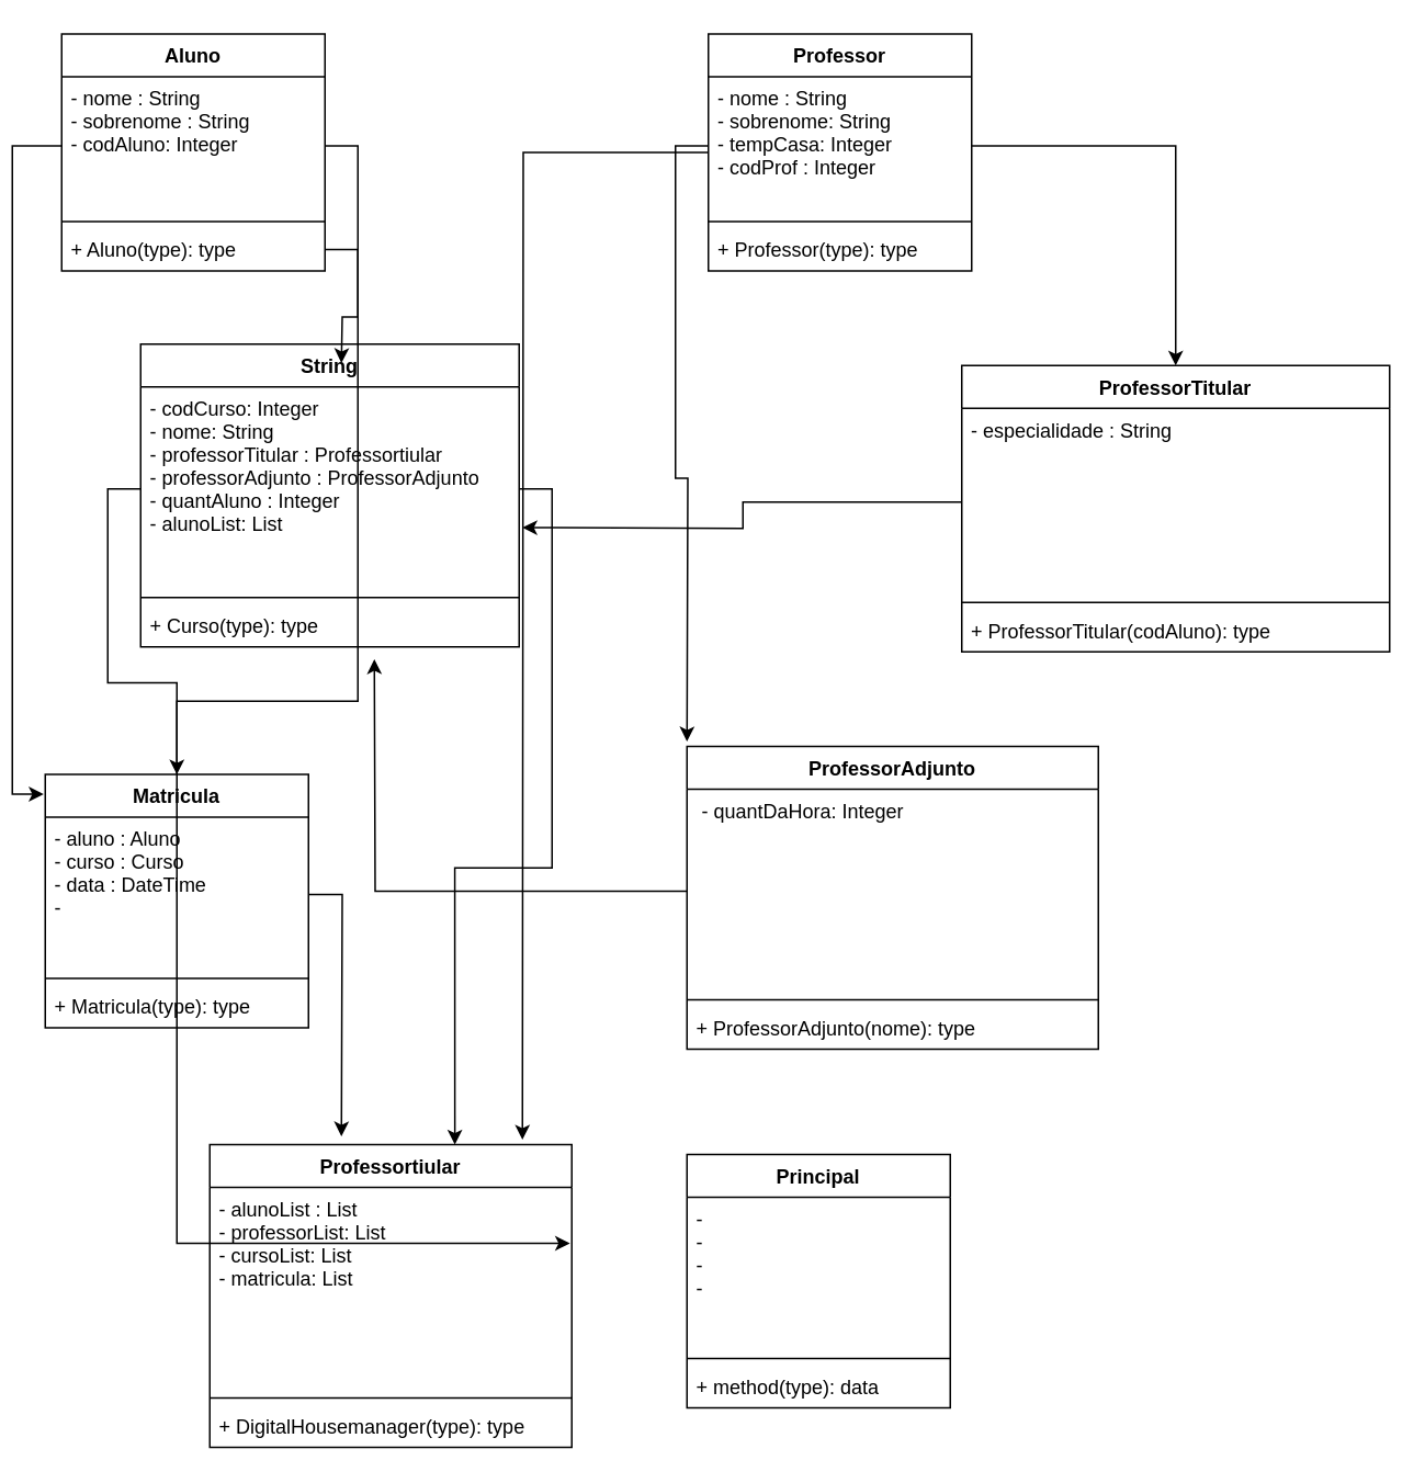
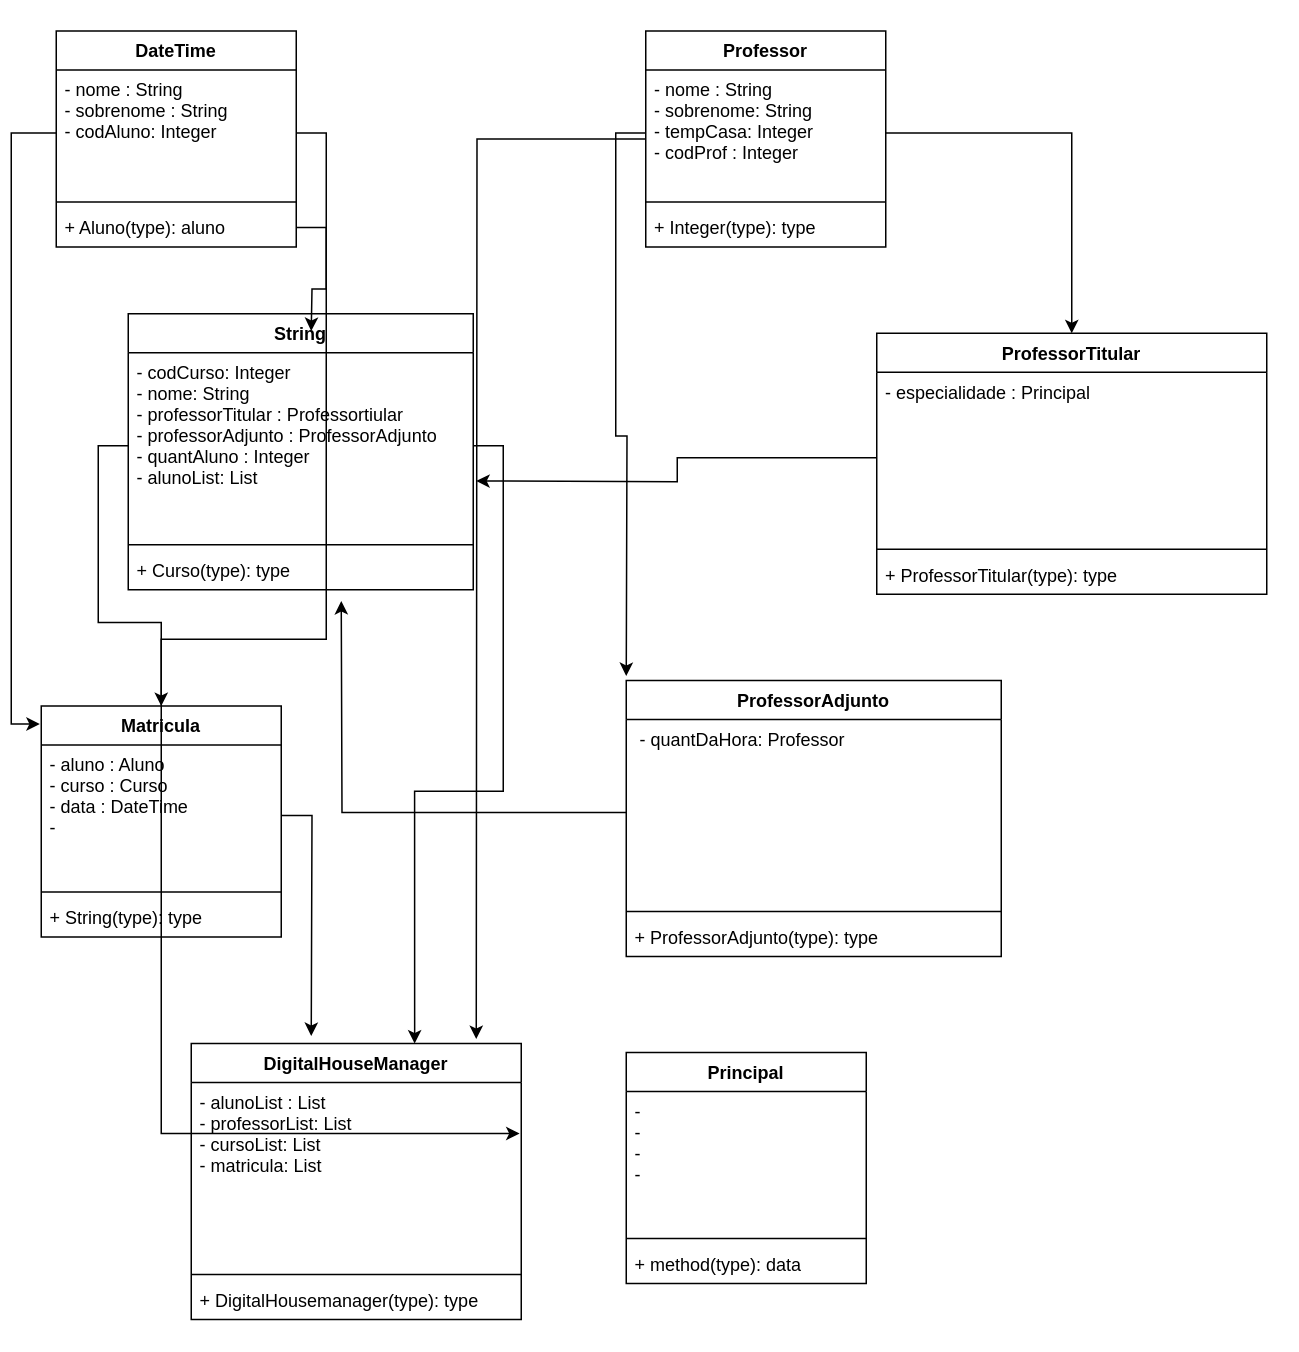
- <mxCell id="2" value="Aluno" style="swimlane;fontStyle=1;align=center;verticalAlign=top;childLayout=stackLayout;horizontal=1;startSize=26;horizontalStack=0;resizeParent=1;resizeParentMax=0;resizeLast=0;collapsible=1;marginBottom=0;" vertex="1" parent="1"><mxGeometry x="30" y="20" width="160" height="144" as="geometry" /></mxCell>
+ <mxCell id="2" value="DateTime" style="swimlane;fontStyle=1;align=center;verticalAlign=top;childLayout=stackLayout;horizontal=1;startSize=26;horizontalStack=0;resizeParent=1;resizeParentMax=0;resizeLast=0;collapsible=1;marginBottom=0;" vertex="1" parent="1"><mxGeometry x="30" y="20" width="160" height="144" as="geometry" /></mxCell>
- <mxCell id="5" value="+ Aluno(type): type" style="text;strokeColor=none;fillColor=none;align=left;verticalAlign=top;spacingLeft=4;spacingRight=4;overflow=hidden;rotatable=0;points=[[0,0.5],[1,0.5]];portConstraint=eastwest;" vertex="1" parent="2"><mxGeometry y="118" width="160" height="26" as="geometry" /></mxCell>
+ <mxCell id="5" value="+ Aluno(type): aluno" style="text;strokeColor=none;fillColor=none;align=left;verticalAlign=top;spacingLeft=4;spacingRight=4;overflow=hidden;rotatable=0;points=[[0,0.5],[1,0.5]];portConstraint=eastwest;" vertex="1" parent="2"><mxGeometry y="118" width="160" height="26" as="geometry" /></mxCell>
- <mxCell id="10" value="+ Professor(type): type" style="text;strokeColor=none;fillColor=none;align=left;verticalAlign=top;spacingLeft=4;spacingRight=4;overflow=hidden;rotatable=0;points=[[0,0.5],[1,0.5]];portConstraint=eastwest;" vertex="1" parent="7"><mxGeometry y="118" width="160" height="26" as="geometry" /></mxCell>
+ <mxCell id="10" value="+ Integer(type): type" style="text;strokeColor=none;fillColor=none;align=left;verticalAlign=top;spacingLeft=4;spacingRight=4;overflow=hidden;rotatable=0;points=[[0,0.5],[1,0.5]];portConstraint=eastwest;" vertex="1" parent="7"><mxGeometry y="118" width="160" height="26" as="geometry" /></mxCell>
- <mxCell id="16" value="- especialidade : String&#10;&#10;" style="text;strokeColor=none;fillColor=none;align=left;verticalAlign=top;spacingLeft=4;spacingRight=4;overflow=hidden;rotatable=0;points=[[0,0.5],[1,0.5]];portConstraint=eastwest;" vertex="1" parent="15"><mxGeometry y="26" width="260" height="114" as="geometry" /></mxCell>
+ <mxCell id="16" value="- especialidade : Principal&#10;&#10;" style="text;strokeColor=none;fillColor=none;align=left;verticalAlign=top;spacingLeft=4;spacingRight=4;overflow=hidden;rotatable=0;points=[[0,0.5],[1,0.5]];portConstraint=eastwest;" vertex="1" parent="15"><mxGeometry y="26" width="260" height="114" as="geometry" /></mxCell>
- <mxCell id="18" value="+ ProfessorTitular(codAluno): type" style="text;strokeColor=none;fillColor=none;align=left;verticalAlign=top;spacingLeft=4;spacingRight=4;overflow=hidden;rotatable=0;points=[[0,0.5],[1,0.5]];portConstraint=eastwest;" vertex="1" parent="15"><mxGeometry y="148" width="260" height="26" as="geometry" /></mxCell>
+ <mxCell id="18" value="+ ProfessorTitular(type): type" style="text;strokeColor=none;fillColor=none;align=left;verticalAlign=top;spacingLeft=4;spacingRight=4;overflow=hidden;rotatable=0;points=[[0,0.5],[1,0.5]];portConstraint=eastwest;" vertex="1" parent="15"><mxGeometry y="148" width="260" height="26" as="geometry" /></mxCell>
- <mxCell id="24" value=" - quantDaHora: Integer" style="text;strokeColor=none;fillColor=none;align=left;verticalAlign=top;spacingLeft=4;spacingRight=4;overflow=hidden;rotatable=0;points=[[0,0.5],[1,0.5]];portConstraint=eastwest;" vertex="1" parent="23"><mxGeometry y="26" width="250" height="124" as="geometry" /></mxCell>
+ <mxCell id="24" value=" - quantDaHora: Professor" style="text;strokeColor=none;fillColor=none;align=left;verticalAlign=top;spacingLeft=4;spacingRight=4;overflow=hidden;rotatable=0;points=[[0,0.5],[1,0.5]];portConstraint=eastwest;" vertex="1" parent="23"><mxGeometry y="26" width="250" height="124" as="geometry" /></mxCell>
- <mxCell id="22" value="+ Matricula(type): type" style="text;strokeColor=none;fillColor=none;align=left;verticalAlign=top;spacingLeft=4;spacingRight=4;overflow=hidden;rotatable=0;points=[[0,0.5],[1,0.5]];portConstraint=eastwest;" vertex="1" parent="19"><mxGeometry y="128" width="160" height="26" as="geometry" /></mxCell>
+ <mxCell id="22" value="+ String(type): type" style="text;strokeColor=none;fillColor=none;align=left;verticalAlign=top;spacingLeft=4;spacingRight=4;overflow=hidden;rotatable=0;points=[[0,0.5],[1,0.5]];portConstraint=eastwest;" vertex="1" parent="19"><mxGeometry y="128" width="160" height="26" as="geometry" /></mxCell>
- <mxCell id="26" value="+ ProfessorAdjunto(nome): type" style="text;strokeColor=none;fillColor=none;align=left;verticalAlign=top;spacingLeft=4;spacingRight=4;overflow=hidden;rotatable=0;points=[[0,0.5],[1,0.5]];portConstraint=eastwest;" vertex="1" parent="23"><mxGeometry y="158" width="250" height="26" as="geometry" /></mxCell>
+ <mxCell id="26" value="+ ProfessorAdjunto(type): type" style="text;strokeColor=none;fillColor=none;align=left;verticalAlign=top;spacingLeft=4;spacingRight=4;overflow=hidden;rotatable=0;points=[[0,0.5],[1,0.5]];portConstraint=eastwest;" vertex="1" parent="23"><mxGeometry y="158" width="250" height="26" as="geometry" /></mxCell>
- <mxCell id="27" value="Professortiular" style="swimlane;fontStyle=1;align=center;verticalAlign=top;childLayout=stackLayout;horizontal=1;startSize=26;horizontalStack=0;resizeParent=1;resizeParentMax=0;resizeLast=0;collapsible=1;marginBottom=0;" vertex="1" parent="1"><mxGeometry x="120" y="695" width="220" height="184" as="geometry" /></mxCell>
+ <mxCell id="27" value="DigitalHouseManager" style="swimlane;fontStyle=1;align=center;verticalAlign=top;childLayout=stackLayout;horizontal=1;startSize=26;horizontalStack=0;resizeParent=1;resizeParentMax=0;resizeLast=0;collapsible=1;marginBottom=0;" vertex="1" parent="1"><mxGeometry x="120" y="695" width="220" height="184" as="geometry" /></mxCell>
